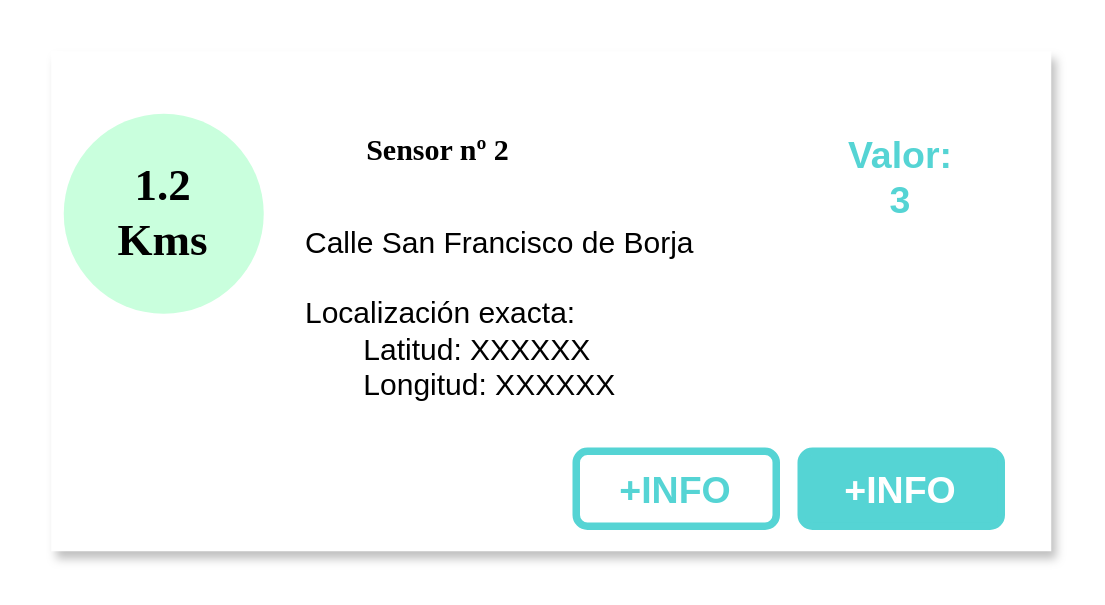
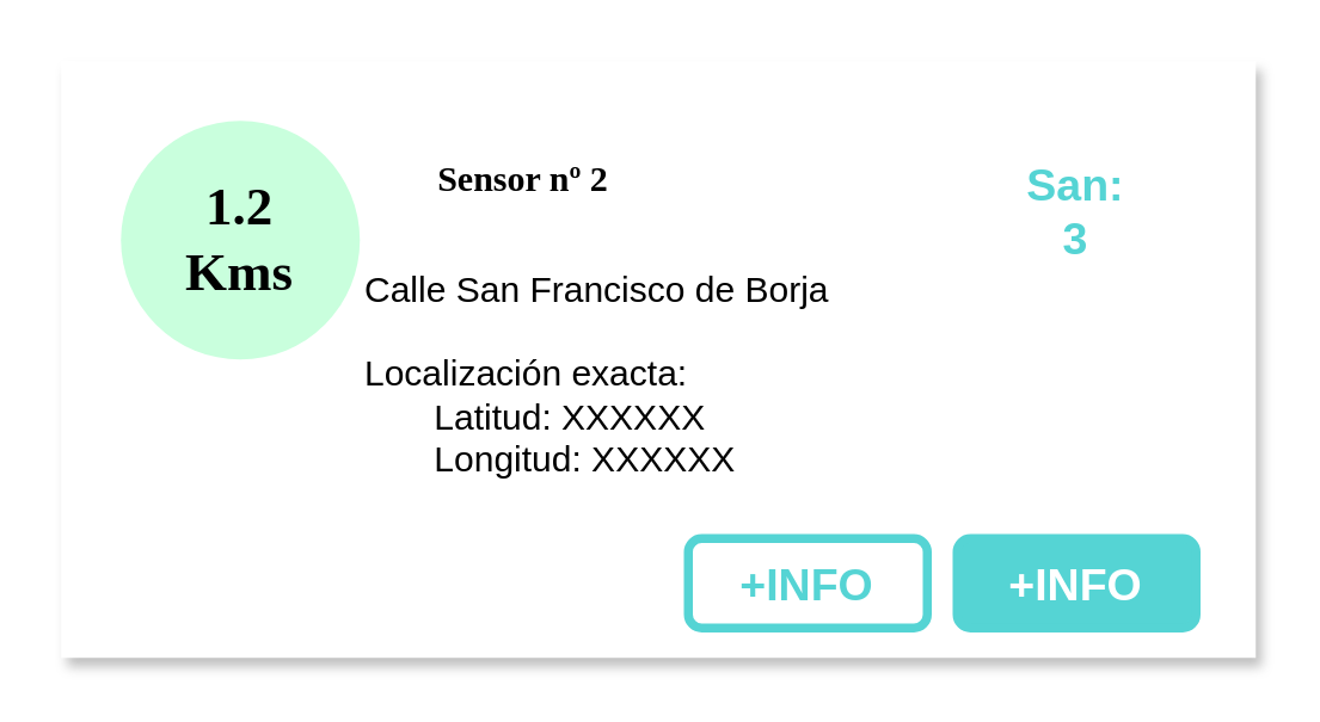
- <mxCell id="8" value="&lt;b style=&quot;font-size: 15px&quot;&gt;&lt;font color=&quot;#55d4d4&quot; style=&quot;font-size: 15px&quot;&gt;Valor:&lt;br&gt;3&lt;/font&gt;&lt;/b&gt;" style="text;html=1;strokeColor=none;fillColor=none;align=center;verticalAlign=middle;whiteSpace=wrap;rounded=0;shadow=0;glass=0;sketch=0;" vertex="1" parent="1"><mxGeometry x="335" y="55" width="50" height="30" as="geometry" /></mxCell>
+ <mxCell id="8" value="&lt;b style=&quot;font-size: 15px&quot;&gt;&lt;font color=&quot;#55d4d4&quot; style=&quot;font-size: 15px&quot;&gt;San:&lt;br&gt;3&lt;/font&gt;&lt;/b&gt;" style="text;html=1;strokeColor=none;fillColor=none;align=center;verticalAlign=middle;whiteSpace=wrap;rounded=0;shadow=0;glass=0;sketch=0;" vertex="1" parent="1"><mxGeometry x="335" y="55" width="50" height="30" as="geometry" /></mxCell>
- <mxCell id="3" value="&lt;b style=&quot;font-size: 18px&quot;&gt;&lt;font face=&quot;Tahoma&quot; style=&quot;font-size: 18px&quot;&gt;1.2&lt;br&gt;Kms&lt;/font&gt;&lt;/b&gt;" style="ellipse;whiteSpace=wrap;html=1;aspect=fixed;shadow=0;glass=0;sketch=0;gradientColor=none;strokeColor=none;fillColor=#C9FFDD;" vertex="1" parent="1"><mxGeometry x="25" y="45" width="80" height="80" as="geometry" /></mxCell>
+ <mxCell id="3" value="&lt;b style=&quot;font-size: 18px&quot;&gt;&lt;font face=&quot;Tahoma&quot; style=&quot;font-size: 18px&quot;&gt;1.2&lt;br&gt;Kms&lt;/font&gt;&lt;/b&gt;" style="ellipse;whiteSpace=wrap;html=1;aspect=fixed;shadow=0;glass=0;sketch=0;gradientColor=none;strokeColor=none;fillColor=#C9FFDD;" vertex="1" parent="1"><mxGeometry x="40" y="40" width="80" height="80" as="geometry" /></mxCell>
